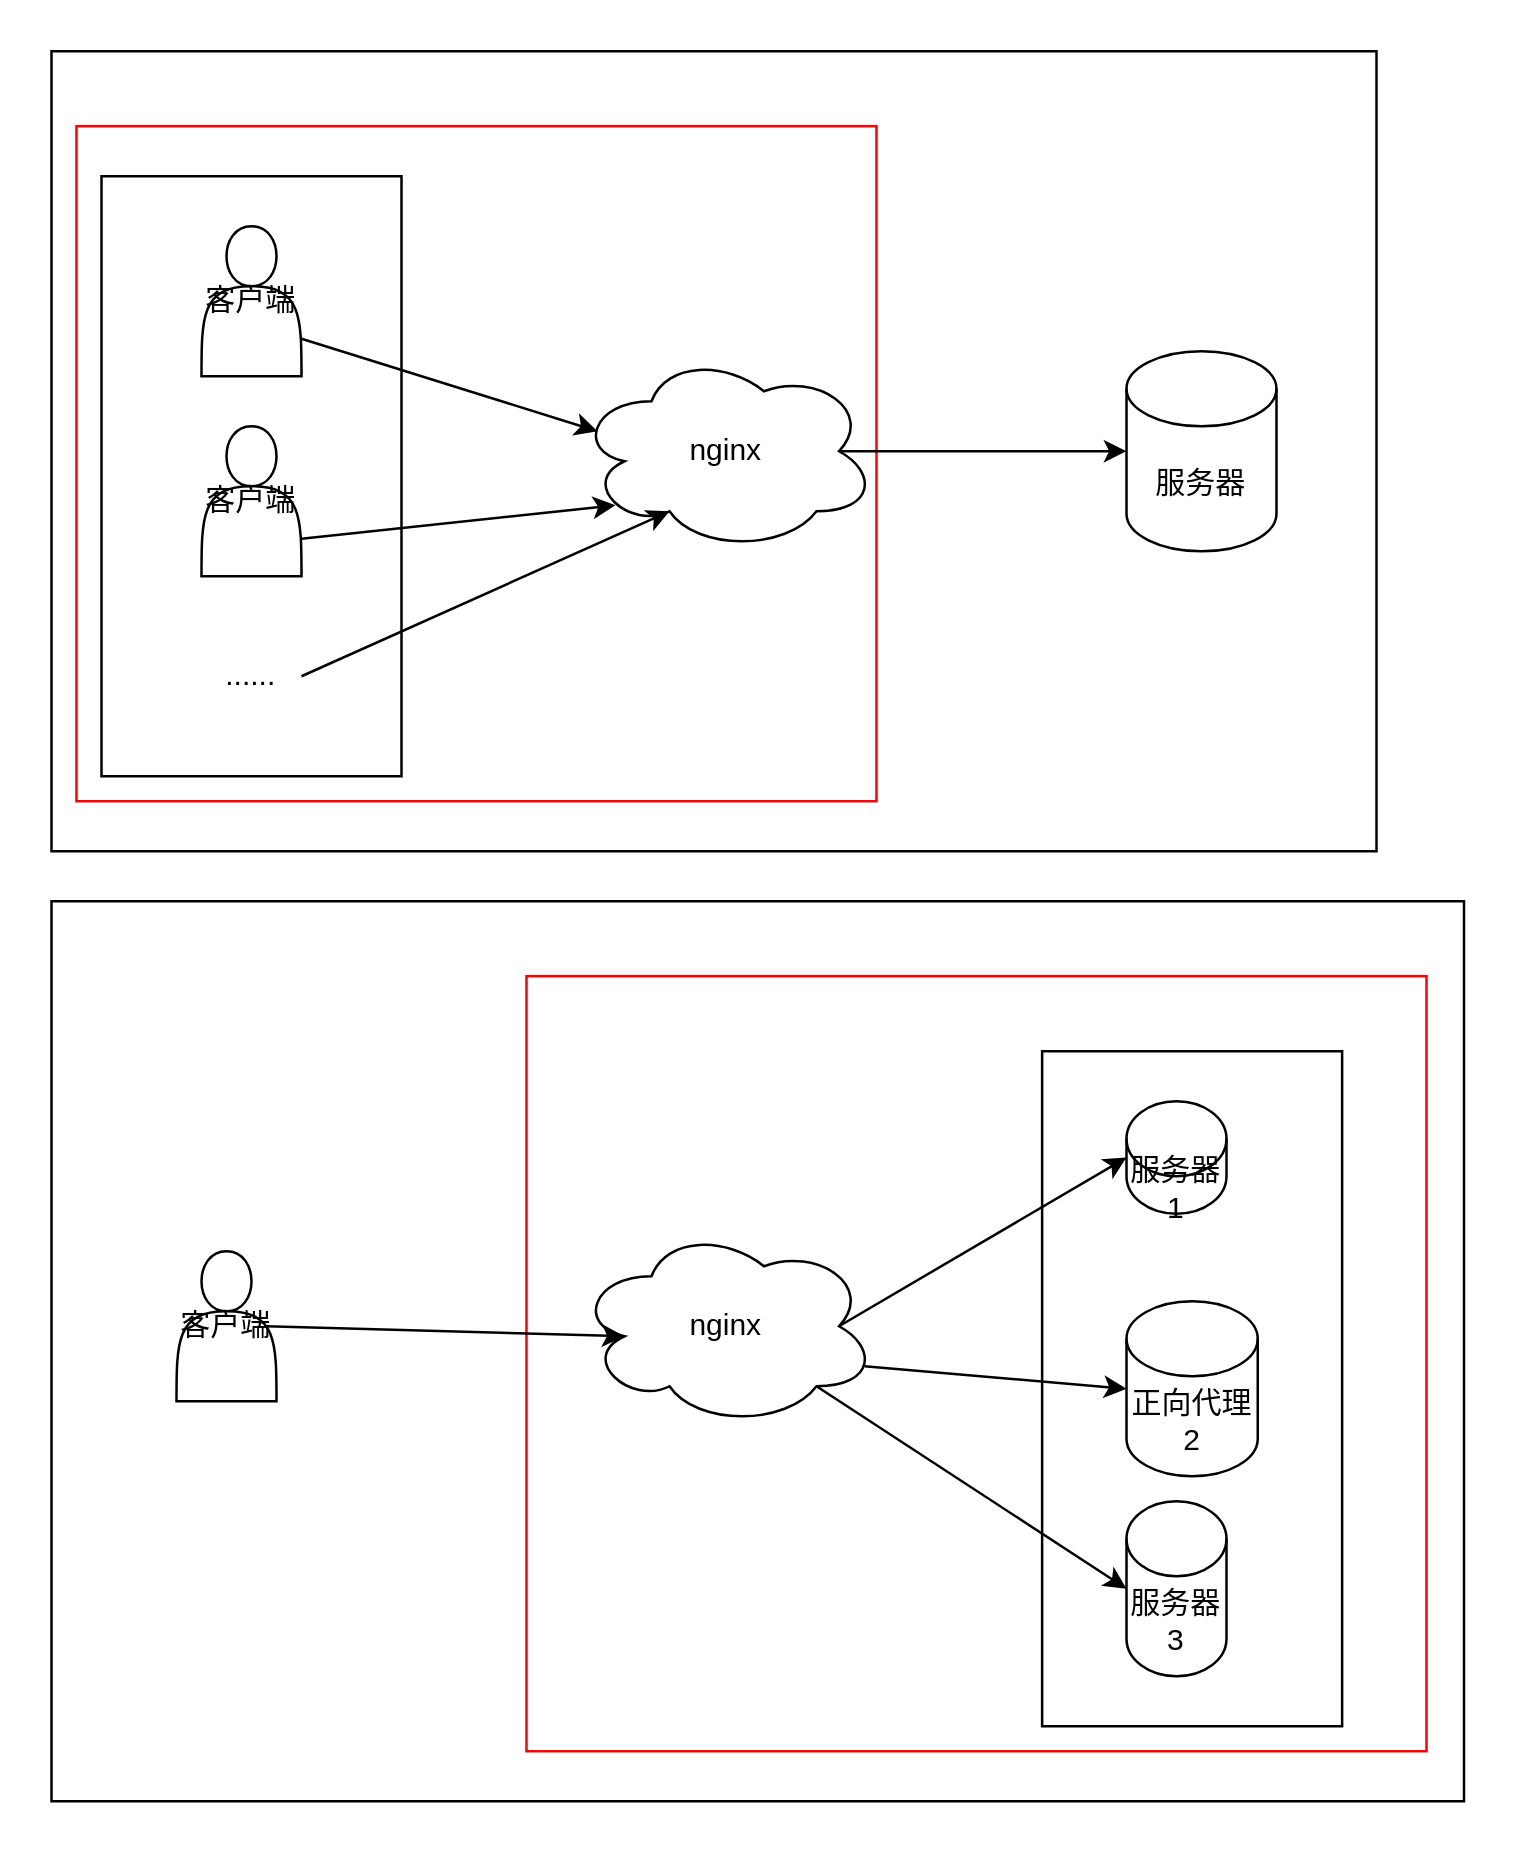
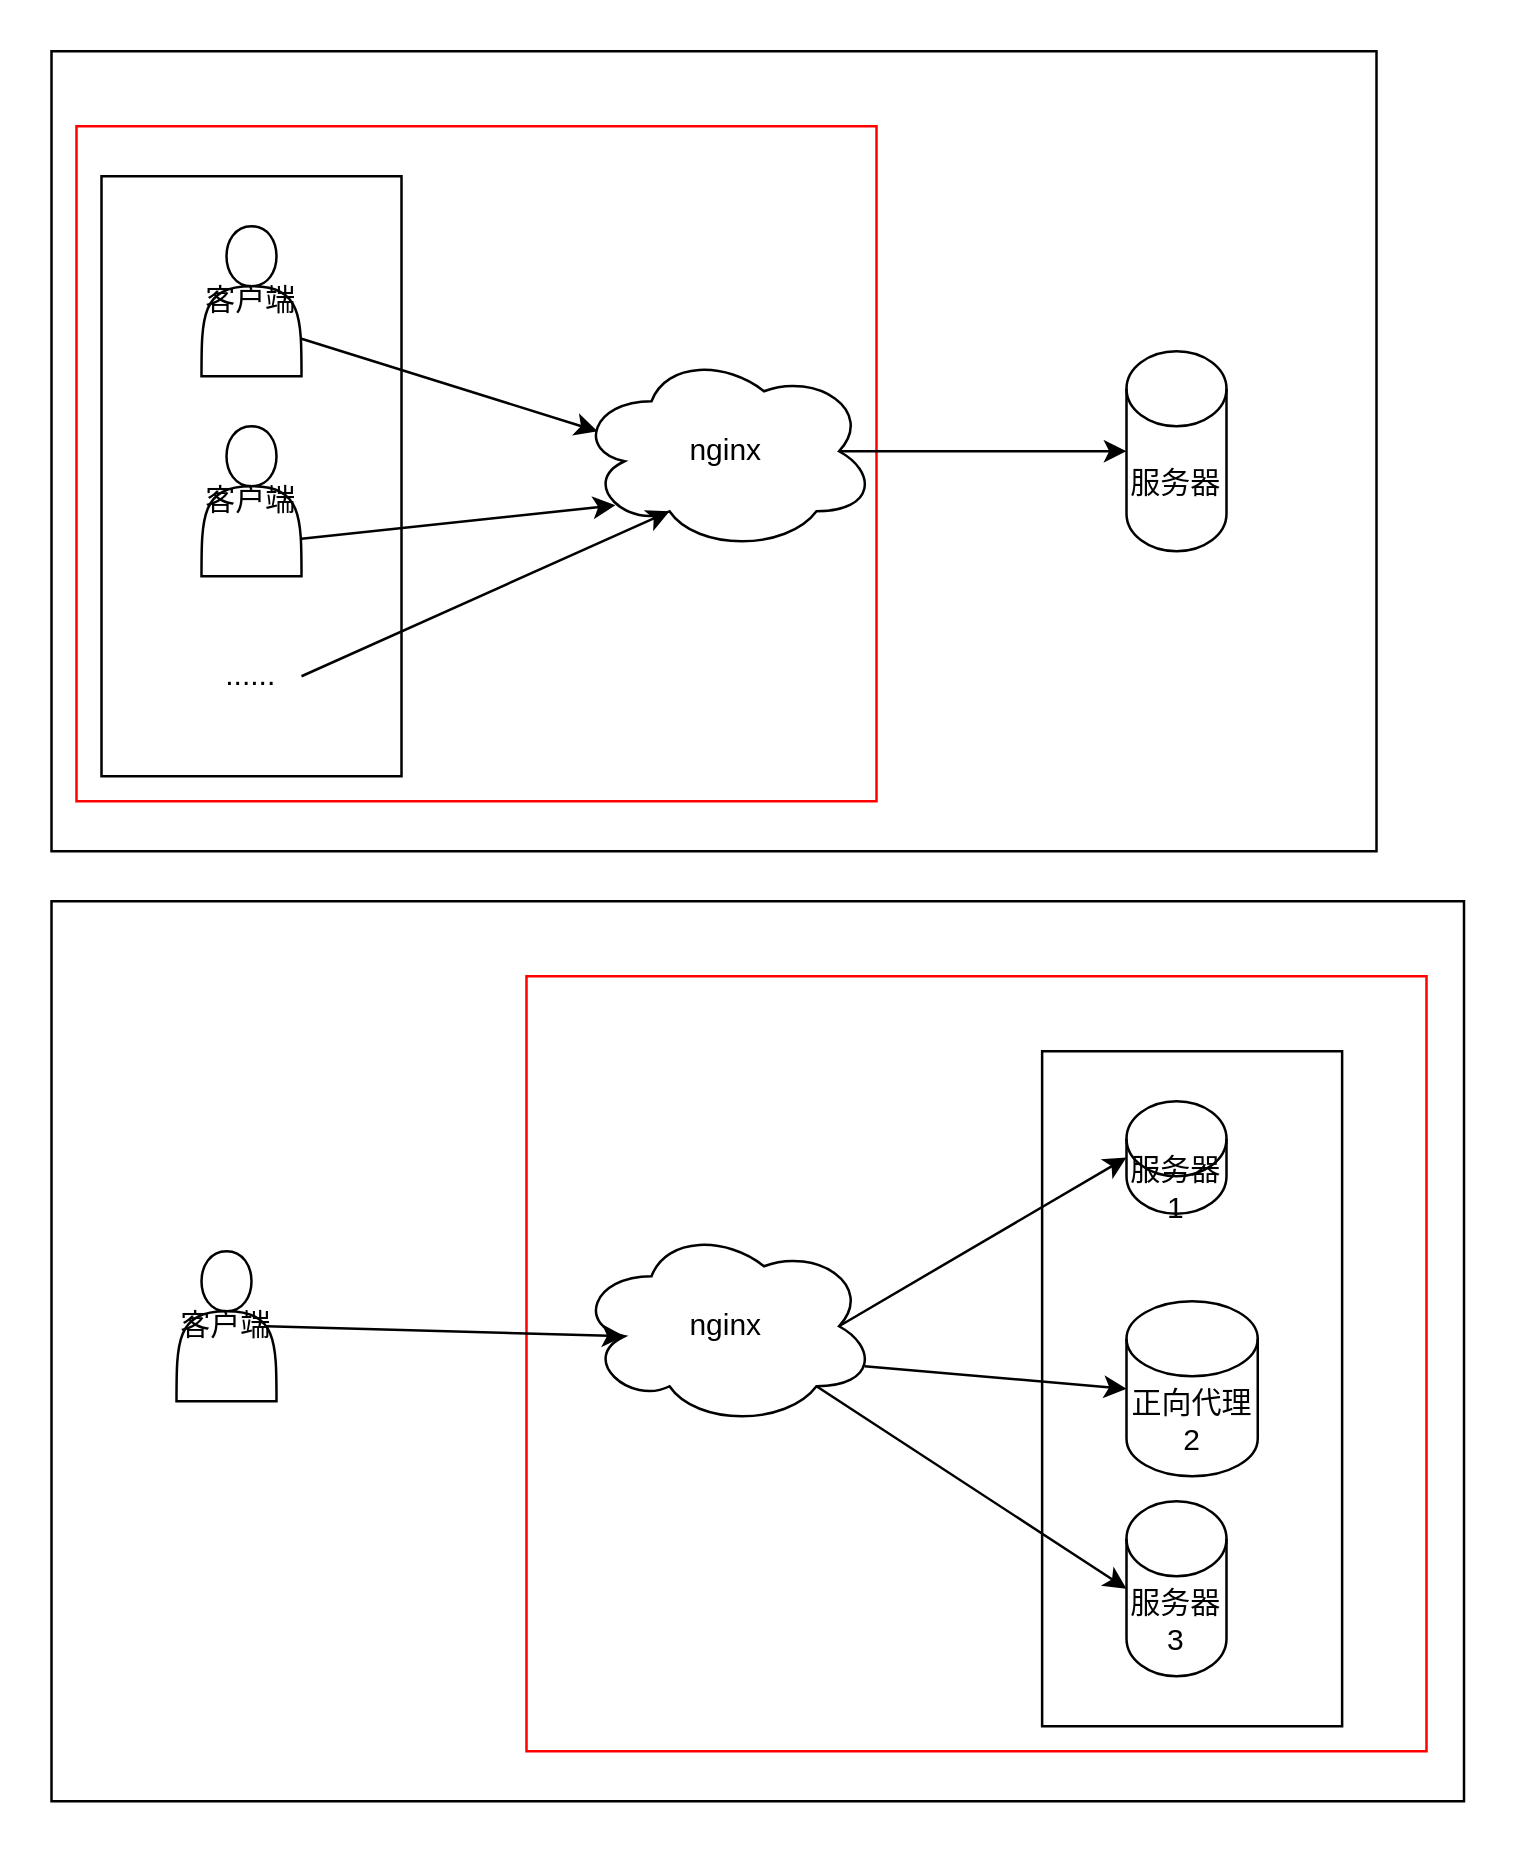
- <mxCell id="10" value="服务器" style="shape=cylinder3;whiteSpace=wrap;html=1;boundedLbl=1;backgroundOutline=1;size=15;" vertex="1" parent="1"><mxGeometry x="450" y="140" width="60" height="80" as="geometry" /></mxCell>
+ <mxCell id="10" value="服务器" style="shape=cylinder3;whiteSpace=wrap;html=1;boundedLbl=1;backgroundOutline=1;size=15;" vertex="1" parent="1"><mxGeometry x="450" y="140" width="40" height="80" as="geometry" /></mxCell>
